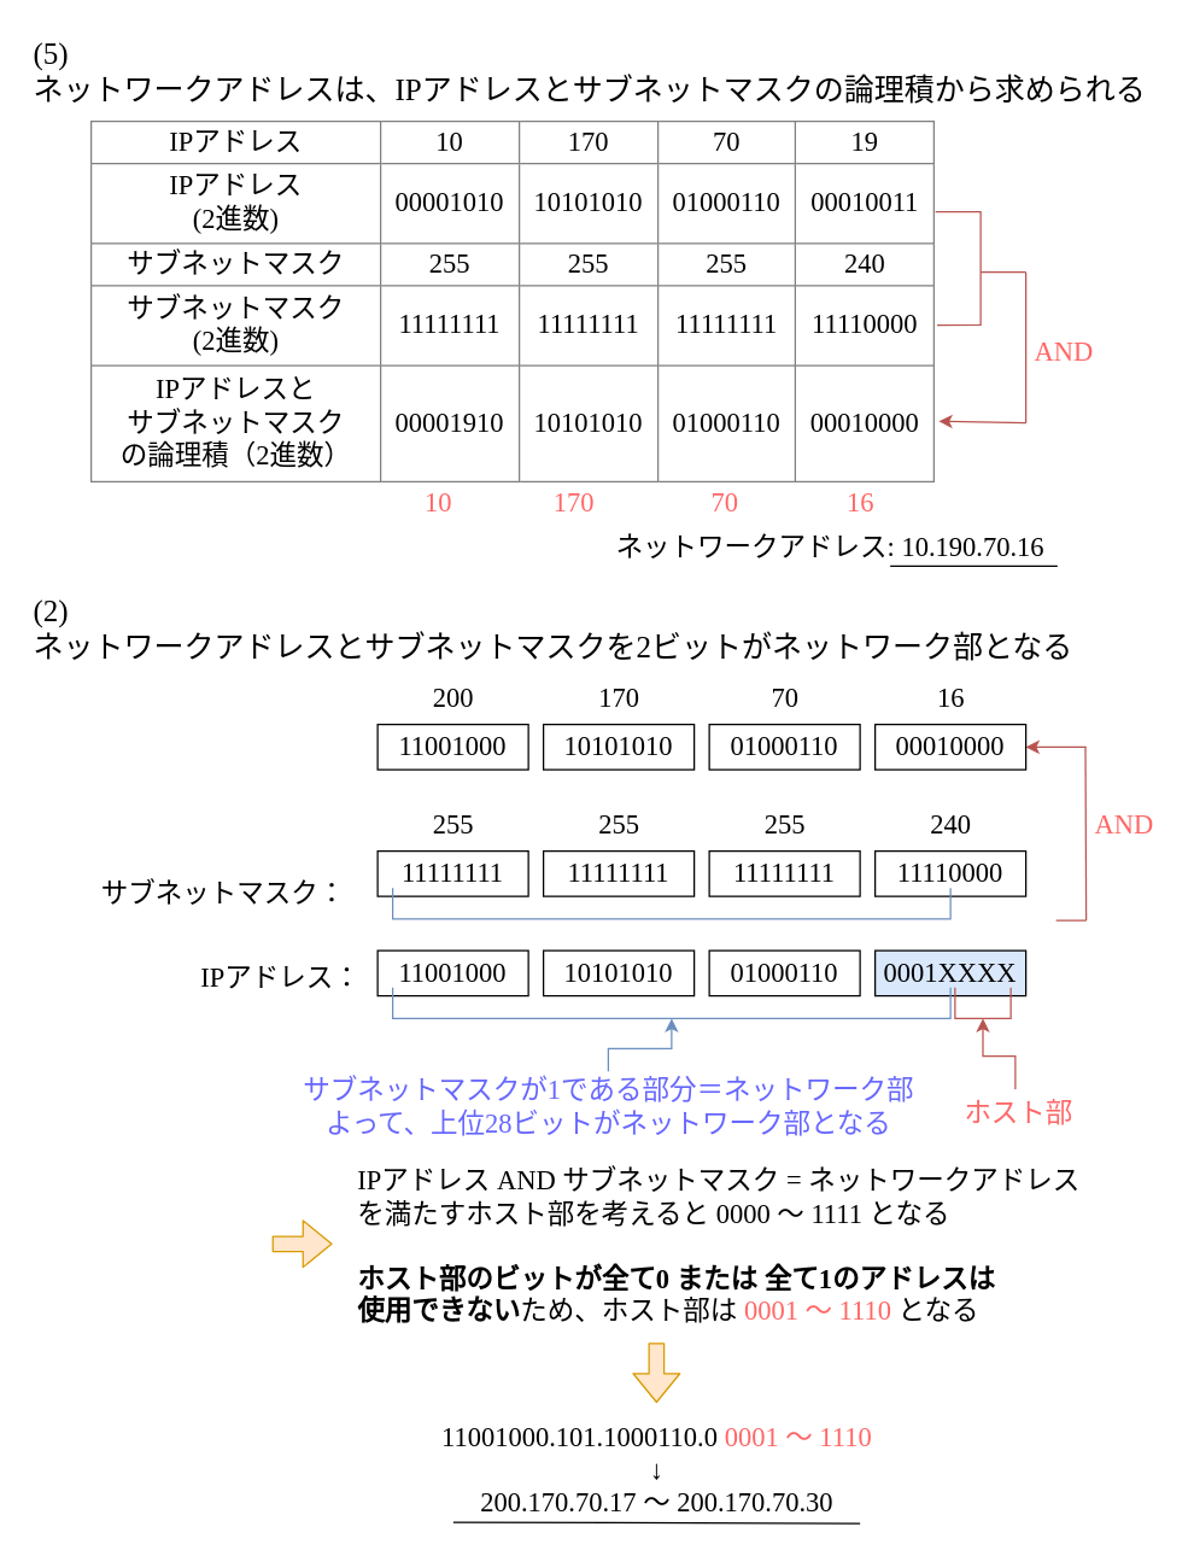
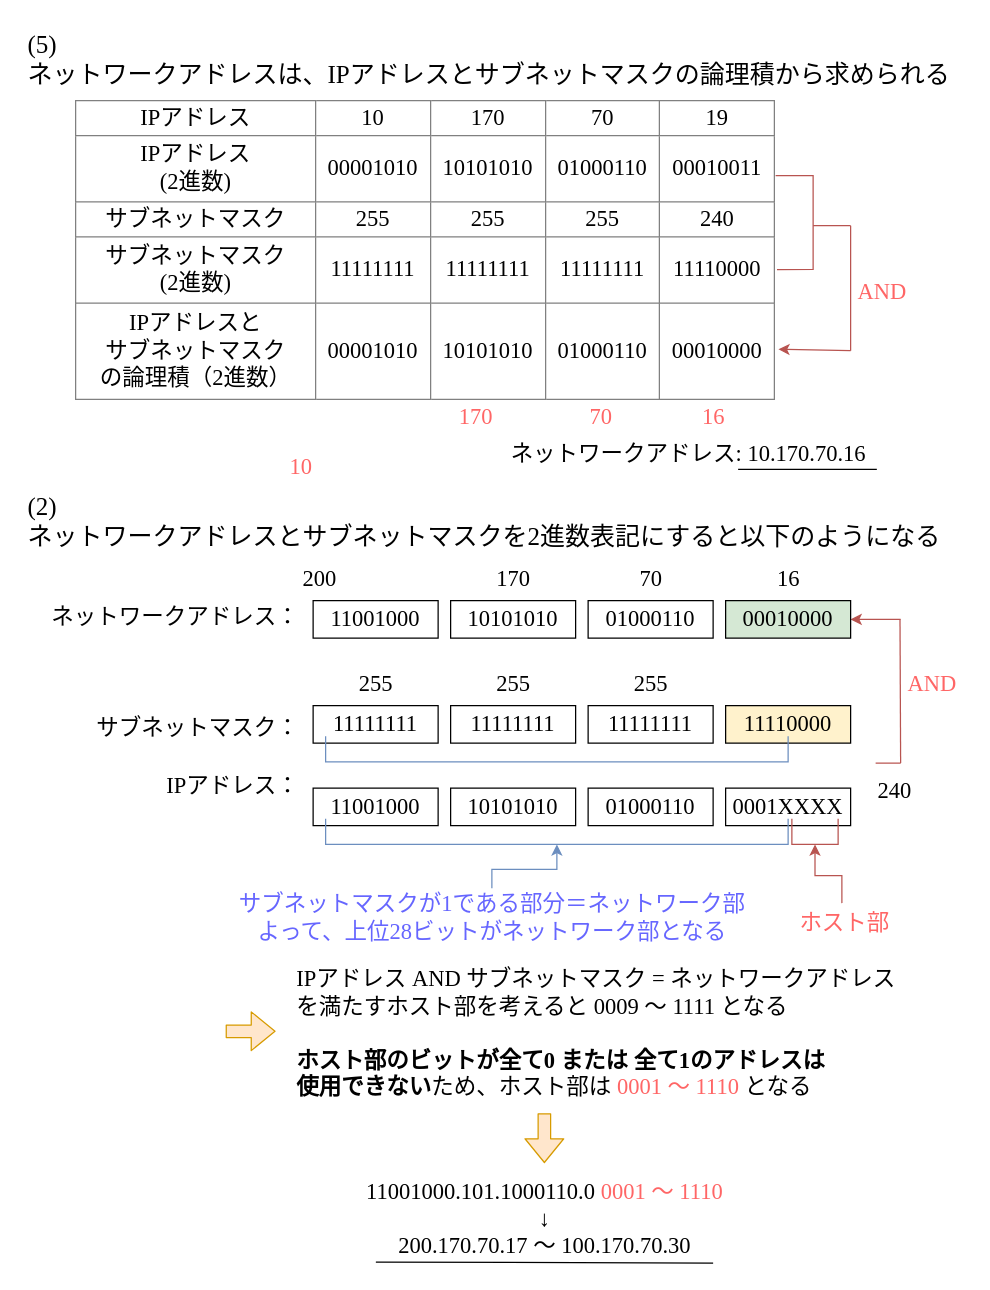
- <mxCell id="3" value="&lt;table border=&quot;1&quot; width=&quot;100%&quot; style=&quot;width: 100% ; height: 100% ; border-collapse: collapse ; font-size: 18px&quot;&gt;&lt;tbody&gt;&lt;tr&gt;&lt;td&gt;&lt;font style=&quot;font-size: 18px&quot; face=&quot;Tahoma&quot;&gt;IPアドレス&lt;/font&gt;&lt;/td&gt;&lt;td&gt;&lt;font style=&quot;font-size: 18px&quot; face=&quot;Tahoma&quot;&gt;10&lt;/font&gt;&lt;/td&gt;&lt;td&gt;&lt;font style=&quot;font-size: 18px&quot; face=&quot;Tahoma&quot;&gt;170&lt;/font&gt;&lt;/td&gt;&lt;td&gt;&lt;font face=&quot;Tahoma&quot;&gt;70&lt;/font&gt;&lt;/td&gt;&lt;td&gt;&lt;font face=&quot;Tahoma&quot;&gt;19&lt;/font&gt;&lt;/td&gt;&lt;/tr&gt;&lt;tr&gt;&lt;td&gt;&lt;font face=&quot;Tahoma&quot;&gt;IPアドレス&lt;br&gt;(2進数)&lt;/font&gt;&lt;/td&gt;&lt;td&gt;&lt;font style=&quot;font-size: 18px&quot; face=&quot;Tahoma&quot;&gt;00001010&lt;/font&gt;&lt;/td&gt;&lt;td&gt;&lt;font style=&quot;font-size: 18px&quot; face=&quot;Tahoma&quot;&gt;10101010&lt;/font&gt;&lt;/td&gt;&lt;td&gt;&lt;font face=&quot;Tahoma&quot;&gt;01000110&lt;/font&gt;&lt;/td&gt;&lt;td&gt;&lt;font face=&quot;Tahoma&quot;&gt;00010011&lt;/font&gt;&lt;/td&gt;&lt;/tr&gt;&lt;tr&gt;&lt;td&gt;&lt;font style=&quot;font-size: 18px&quot; face=&quot;Tahoma&quot;&gt;サブネットマスク&lt;/font&gt;&lt;/td&gt;&lt;td&gt;&lt;font style=&quot;font-size: 18px&quot; face=&quot;Tahoma&quot;&gt;255&lt;/font&gt;&lt;/td&gt;&lt;td&gt;&lt;font style=&quot;font-size: 18px&quot; face=&quot;Tahoma&quot;&gt;255&lt;/font&gt;&lt;/td&gt;&lt;td&gt;&lt;font face=&quot;Tahoma&quot;&gt;255&lt;/font&gt;&lt;/td&gt;&lt;td&gt;&lt;font face=&quot;Tahoma&quot;&gt;240&lt;/font&gt;&lt;/td&gt;&lt;/tr&gt;&lt;tr&gt;&lt;td&gt;&lt;font face=&quot;Tahoma&quot;&gt;サブネットマスク&lt;br&gt;(2進数)&lt;/font&gt;&lt;/td&gt;&lt;td&gt;&lt;font face=&quot;Tahoma&quot;&gt;11111111&lt;/font&gt;&lt;/td&gt;&lt;td&gt;&lt;font face=&quot;Tahoma&quot;&gt;11111111&lt;/font&gt;&lt;/td&gt;&lt;td&gt;&lt;font face=&quot;Tahoma&quot;&gt;11111111&lt;/font&gt;&lt;/td&gt;&lt;td&gt;&lt;font face=&quot;Tahoma&quot;&gt;11110000&lt;/font&gt;&lt;/td&gt;&lt;/tr&gt;&lt;tr&gt;&lt;td&gt;&lt;font face=&quot;Tahoma&quot;&gt;IPアドレスと&lt;br&gt;サブネットマスク&lt;br&gt;の論理積（2進数）&lt;/font&gt;&lt;/td&gt;&lt;td&gt;&lt;font face=&quot;Tahoma&quot;&gt;00001910&lt;/font&gt;&lt;/td&gt;&lt;td&gt;&lt;font face=&quot;Tahoma&quot;&gt;10101010&lt;/font&gt;&lt;/td&gt;&lt;td&gt;&lt;font face=&quot;Tahoma&quot;&gt;01000110&lt;/font&gt;&lt;/td&gt;&lt;td&gt;&lt;font face=&quot;Tahoma&quot;&gt;00010000&lt;/font&gt;&lt;/td&gt;&lt;/tr&gt;&lt;/tbody&gt;&lt;/table&gt;" style="text;html=1;strokeColor=none;fillColor=none;overflow=fill;align=center;" vertex="1" parent="1"><mxGeometry x="60" y="80" width="560" height="240" as="geometry" /></mxCell>
+ <mxCell id="3" value="&lt;table border=&quot;1&quot; width=&quot;100%&quot; style=&quot;width: 100% ; height: 100% ; border-collapse: collapse ; font-size: 18px&quot;&gt;&lt;tbody&gt;&lt;tr&gt;&lt;td&gt;&lt;font style=&quot;font-size: 18px&quot; face=&quot;Tahoma&quot;&gt;IPアドレス&lt;/font&gt;&lt;/td&gt;&lt;td&gt;&lt;font style=&quot;font-size: 18px&quot; face=&quot;Tahoma&quot;&gt;10&lt;/font&gt;&lt;/td&gt;&lt;td&gt;&lt;font style=&quot;font-size: 18px&quot; face=&quot;Tahoma&quot;&gt;170&lt;/font&gt;&lt;/td&gt;&lt;td&gt;&lt;font face=&quot;Tahoma&quot;&gt;70&lt;/font&gt;&lt;/td&gt;&lt;td&gt;&lt;font face=&quot;Tahoma&quot;&gt;19&lt;/font&gt;&lt;/td&gt;&lt;/tr&gt;&lt;tr&gt;&lt;td&gt;&lt;font face=&quot;Tahoma&quot;&gt;IPアドレス&lt;br&gt;(2進数)&lt;/font&gt;&lt;/td&gt;&lt;td&gt;&lt;font style=&quot;font-size: 18px&quot; face=&quot;Tahoma&quot;&gt;00001010&lt;/font&gt;&lt;/td&gt;&lt;td&gt;&lt;font style=&quot;font-size: 18px&quot; face=&quot;Tahoma&quot;&gt;10101010&lt;/font&gt;&lt;/td&gt;&lt;td&gt;&lt;font face=&quot;Tahoma&quot;&gt;01000110&lt;/font&gt;&lt;/td&gt;&lt;td&gt;&lt;font face=&quot;Tahoma&quot;&gt;00010011&lt;/font&gt;&lt;/td&gt;&lt;/tr&gt;&lt;tr&gt;&lt;td&gt;&lt;font style=&quot;font-size: 18px&quot; face=&quot;Tahoma&quot;&gt;サブネットマスク&lt;/font&gt;&lt;/td&gt;&lt;td&gt;&lt;font style=&quot;font-size: 18px&quot; face=&quot;Tahoma&quot;&gt;255&lt;/font&gt;&lt;/td&gt;&lt;td&gt;&lt;font style=&quot;font-size: 18px&quot; face=&quot;Tahoma&quot;&gt;255&lt;/font&gt;&lt;/td&gt;&lt;td&gt;&lt;font face=&quot;Tahoma&quot;&gt;255&lt;/font&gt;&lt;/td&gt;&lt;td&gt;&lt;font face=&quot;Tahoma&quot;&gt;240&lt;/font&gt;&lt;/td&gt;&lt;/tr&gt;&lt;tr&gt;&lt;td&gt;&lt;font face=&quot;Tahoma&quot;&gt;サブネットマスク&lt;br&gt;(2進数)&lt;/font&gt;&lt;/td&gt;&lt;td&gt;&lt;font face=&quot;Tahoma&quot;&gt;11111111&lt;/font&gt;&lt;/td&gt;&lt;td&gt;&lt;font face=&quot;Tahoma&quot;&gt;11111111&lt;/font&gt;&lt;/td&gt;&lt;td&gt;&lt;font face=&quot;Tahoma&quot;&gt;11111111&lt;/font&gt;&lt;/td&gt;&lt;td&gt;&lt;font face=&quot;Tahoma&quot;&gt;11110000&lt;/font&gt;&lt;/td&gt;&lt;/tr&gt;&lt;tr&gt;&lt;td&gt;&lt;font face=&quot;Tahoma&quot;&gt;IPアドレスと&lt;br&gt;サブネットマスク&lt;br&gt;の論理積（2進数）&lt;/font&gt;&lt;/td&gt;&lt;td&gt;&lt;font face=&quot;Tahoma&quot;&gt;00001010&lt;/font&gt;&lt;/td&gt;&lt;td&gt;&lt;font face=&quot;Tahoma&quot;&gt;10101010&lt;/font&gt;&lt;/td&gt;&lt;td&gt;&lt;font face=&quot;Tahoma&quot;&gt;01000110&lt;/font&gt;&lt;/td&gt;&lt;td&gt;&lt;font face=&quot;Tahoma&quot;&gt;00010000&lt;/font&gt;&lt;/td&gt;&lt;/tr&gt;&lt;/tbody&gt;&lt;/table&gt;" style="text;html=1;strokeColor=none;fillColor=none;overflow=fill;align=center;" vertex="1" parent="1"><mxGeometry x="60" y="80" width="560" height="240" as="geometry" /></mxCell>
- <mxCell id="9" value="&lt;font style=&quot;font-size: 18px;&quot;&gt;10&lt;/font&gt;" style="text;html=1;resizable=0;points=[];autosize=1;align=center;verticalAlign=top;spacingTop=-4;fontColor=#FF6666;fontSize=18;fontFamily=Tahoma;" vertex="1" parent="1"><mxGeometry x="270" y="320" width="40" height="20" as="geometry" /></mxCell>
+ <mxCell id="9" value="&lt;font style=&quot;font-size: 18px;&quot;&gt;10&lt;/font&gt;" style="text;html=1;resizable=0;points=[];autosize=1;align=center;verticalAlign=top;spacingTop=-4;fontColor=#FF6666;fontSize=18;fontFamily=Tahoma;" vertex="1" parent="1"><mxGeometry x="220" y="360" width="40" height="20" as="geometry" /></mxCell>
- <mxCell id="13" value="&lt;font color=&quot;#000000&quot;&gt;ネットワークアドレス: 10.190.70.16&lt;/font&gt;" style="text;html=1;resizable=0;points=[];autosize=1;align=center;verticalAlign=top;spacingTop=-4;fontSize=18;fontFamily=Tahoma;fontColor=#FF6666;" vertex="1" parent="1"><mxGeometry x="395" y="350" width="310" height="20" as="geometry" /></mxCell>
+ <mxCell id="13" value="&lt;font color=&quot;#000000&quot;&gt;ネットワークアドレス: 10.170.70.16&lt;/font&gt;" style="text;html=1;resizable=0;points=[];autosize=1;align=center;verticalAlign=top;spacingTop=-4;fontSize=18;fontFamily=Tahoma;fontColor=#FF6666;" vertex="1" parent="1"><mxGeometry x="395" y="350" width="310" height="20" as="geometry" /></mxCell>
- <mxCell id="15" value="&lt;font face=&quot;Tahoma&quot;&gt;&lt;span style=&quot;font-size: 20px&quot;&gt;(2)&lt;br&gt;ネットワークアドレスとサブネットマスクを2ビットがネットワーク部となる&lt;br&gt;&lt;/span&gt;&lt;/font&gt;" style="text;html=1;resizable=0;points=[];autosize=1;align=left;verticalAlign=top;spacingTop=-4;" vertex="1" parent="1"><mxGeometry x="20" y="390" width="750" height="40" as="geometry" /></mxCell>
+ <mxCell id="15" value="&lt;font face=&quot;Tahoma&quot;&gt;&lt;span style=&quot;font-size: 20px&quot;&gt;(2)&lt;br&gt;ネットワークアドレスとサブネットマスクを2進数表記にすると以下のようになる&lt;br&gt;&lt;/span&gt;&lt;/font&gt;" style="text;html=1;resizable=0;points=[];autosize=1;align=left;verticalAlign=top;spacingTop=-4;" vertex="1" parent="1"><mxGeometry x="20" y="390" width="750" height="40" as="geometry" /></mxCell>
- <mxCell id="18" value="200" style="text;html=1;resizable=0;points=[];autosize=1;align=center;verticalAlign=top;spacingTop=-4;fontSize=18;fontFamily=Tahoma;fontColor=#000000;" vertex="1" parent="1"><mxGeometry x="275" y="450" width="50" height="20" as="geometry" /></mxCell>
+ <mxCell id="18" value="200" style="text;html=1;resizable=0;points=[];autosize=1;align=center;verticalAlign=top;spacingTop=-4;fontSize=18;fontFamily=Tahoma;fontColor=#000000;" vertex="1" parent="1"><mxGeometry x="230" y="450" width="50" height="20" as="geometry" /></mxCell>
+ <mxCell id="16" value="&lt;font color=&quot;#000000&quot;&gt;ネットワークアドレス：&lt;/font&gt;" style="text;html=1;resizable=0;points=[];autosize=1;align=right;verticalAlign=top;spacingTop=-4;fontSize=18;fontFamily=Tahoma;fontColor=#FF6666;" vertex="1" parent="1"><mxGeometry x="30" y="480" width="210" height="20" as="geometry" /></mxCell>
- <mxCell id="24" value="&lt;font color=&quot;#000000&quot;&gt;00010000&lt;/font&gt;" style="rounded=0;whiteSpace=wrap;html=1;fontFamily=Tahoma;fontSize=18;fontColor=#FF6666;align=center;" vertex="1" parent="1"><mxGeometry x="580" y="480" width="100" height="30" as="geometry" /></mxCell>
+ <mxCell id="24" value="&lt;font color=&quot;#000000&quot;&gt;00010000&lt;/font&gt;" style="rounded=0;whiteSpace=wrap;html=1;fontFamily=Tahoma;fontSize=18;fontColor=#FF6666;align=center;fillColor=#d5e8d4;" vertex="1" parent="1"><mxGeometry x="580" y="480" width="100" height="30" as="geometry" /></mxCell>
- <mxCell id="34" value="240" style="text;html=1;resizable=0;points=[];autosize=1;align=center;verticalAlign=top;spacingTop=-4;fontSize=18;fontFamily=Tahoma;fontColor=#000000;" vertex="1" parent="1"><mxGeometry x="605" y="534" width="50" height="20" as="geometry" /></mxCell>
+ <mxCell id="34" value="240" style="text;html=1;resizable=0;points=[];autosize=1;align=center;verticalAlign=top;spacingTop=-4;fontSize=18;fontFamily=Tahoma;fontColor=#000000;" vertex="1" parent="1"><mxGeometry x="690" y="619" width="50" height="20" as="geometry" /></mxCell>
- <mxCell id="33" value="&lt;font color=&quot;#000000&quot;&gt;11110000&lt;/font&gt;" style="rounded=0;whiteSpace=wrap;html=1;fontFamily=Tahoma;fontSize=18;fontColor=#FF6666;align=center;" vertex="1" parent="1"><mxGeometry x="580" y="564" width="100" height="30" as="geometry" /></mxCell>
+ <mxCell id="33" value="&lt;font color=&quot;#000000&quot;&gt;11110000&lt;/font&gt;" style="rounded=0;whiteSpace=wrap;html=1;fontFamily=Tahoma;fontSize=18;fontColor=#FF6666;align=center;fillColor=#fff2cc;" vertex="1" parent="1"><mxGeometry x="580" y="564" width="100" height="30" as="geometry" /></mxCell>
- <mxCell id="26" value="&lt;font color=&quot;#000000&quot;&gt;サブネットマスク：&lt;/font&gt;" style="text;html=1;resizable=0;points=[];autosize=1;align=right;verticalAlign=top;spacingTop=-4;fontSize=18;fontFamily=Tahoma;fontColor=#FF6666;" vertex="1" parent="1"><mxGeometry x="50" y="579" width="180" height="20" as="geometry" /></mxCell>
+ <mxCell id="26" value="&lt;font color=&quot;#000000&quot;&gt;サブネットマスク：&lt;/font&gt;" style="text;html=1;resizable=0;points=[];autosize=1;align=right;verticalAlign=top;spacingTop=-4;fontSize=18;fontFamily=Tahoma;fontColor=#FF6666;" vertex="1" parent="1"><mxGeometry x="60" y="569" width="180" height="20" as="geometry" /></mxCell>
- <mxCell id="35" value="&lt;font color=&quot;#000000&quot;&gt;IPアドレス：&lt;/font&gt;" style="text;html=1;resizable=0;points=[];autosize=1;align=right;verticalAlign=top;spacingTop=-4;fontSize=18;fontFamily=Tahoma;fontColor=#FF6666;" vertex="1" parent="1"><mxGeometry x="120" y="635" width="120" height="20" as="geometry" /></mxCell>
+ <mxCell id="35" value="&lt;font color=&quot;#000000&quot;&gt;IPアドレス：&lt;/font&gt;" style="text;html=1;resizable=0;points=[];autosize=1;align=right;verticalAlign=top;spacingTop=-4;fontSize=18;fontFamily=Tahoma;fontColor=#FF6666;" vertex="1" parent="1"><mxGeometry x="120" y="615" width="120" height="20" as="geometry" /></mxCell>
- <mxCell id="39" value="&lt;font color=&quot;#000000&quot;&gt;0001XXXX&lt;/font&gt;" style="rounded=0;whiteSpace=wrap;html=1;fontFamily=Tahoma;fontSize=18;fontColor=#FF6666;align=center;fillColor=#dae8fc;" vertex="1" parent="1"><mxGeometry x="580" y="630" width="100" height="30" as="geometry" /></mxCell>
+ <mxCell id="39" value="&lt;font color=&quot;#000000&quot;&gt;0001XXXX&lt;/font&gt;" style="rounded=0;whiteSpace=wrap;html=1;fontFamily=Tahoma;fontSize=18;fontColor=#FF6666;align=center;" vertex="1" parent="1"><mxGeometry x="580" y="630" width="100" height="30" as="geometry" /></mxCell>
- <mxCell id="42" value="サブネットマスクが1である部分＝ネットワーク部&lt;br&gt;よって、上位28ビットがネットワーク部となる" style="text;html=1;resizable=0;points=[];autosize=1;align=center;verticalAlign=top;spacingTop=-4;fontSize=18;fontFamily=Tahoma;fontColor=#6666FF;" vertex="1" parent="1"><mxGeometry x="193" y="710" width="420" height="50" as="geometry" /></mxCell>
+ <mxCell id="42" value="サブネットマスクが1である部分＝ネットワーク部&lt;br&gt;よって、上位28ビットがネットワーク部となる" style="text;html=1;resizable=0;points=[];autosize=1;align=center;verticalAlign=top;spacingTop=-4;fontSize=18;fontFamily=Tahoma;fontColor=#6666FF;" vertex="1" parent="1"><mxGeometry x="183" y="710" width="420" height="50" as="geometry" /></mxCell>
- <mxCell id="51" value="&lt;font color=&quot;#000000&quot;&gt;IPアドレス AND サブネットマスク = ネットワークアドレス&lt;br&gt;を満たすホスト部を考えると 0000 〜 1111 となる&lt;br&gt;&lt;br&gt;&lt;b&gt;ホスト部のビットが全て0 または 全て1のアドレスは&lt;br&gt;使用できない&lt;/b&gt;ため、ホスト部は &lt;/font&gt;0001 〜 1110&lt;font color=&quot;#000000&quot;&gt; となる&lt;br&gt;&lt;/font&gt;" style="text;html=1;resizable=0;points=[];autosize=1;align=left;verticalAlign=top;spacingTop=-4;fontSize=18;fontFamily=Tahoma;fontColor=#FF6666;" vertex="1" parent="1"><mxGeometry x="235" y="770" width="490" height="110" as="geometry" /></mxCell>
+ <mxCell id="51" value="&lt;font color=&quot;#000000&quot;&gt;IPアドレス AND サブネットマスク = ネットワークアドレス&lt;br&gt;を満たすホスト部を考えると 0009 〜 1111 となる&lt;br&gt;&lt;br&gt;&lt;b&gt;ホスト部のビットが全て0 または 全て1のアドレスは&lt;br&gt;使用できない&lt;/b&gt;ため、ホスト部は &lt;/font&gt;0001 〜 1110&lt;font color=&quot;#000000&quot;&gt; となる&lt;br&gt;&lt;/font&gt;" style="text;html=1;resizable=0;points=[];autosize=1;align=left;verticalAlign=top;spacingTop=-4;fontSize=18;fontFamily=Tahoma;fontColor=#FF6666;" vertex="1" parent="1"><mxGeometry x="235" y="770" width="490" height="110" as="geometry" /></mxCell>
- <mxCell id="53" value="&lt;font color=&quot;#000000&quot;&gt;11001000.101.1000110.0 &lt;/font&gt;0001 〜 1110&lt;br&gt;&lt;font color=&quot;#000000&quot;&gt;↓&lt;br&gt;200.170.70.17 〜 200.170.70.30&lt;/font&gt;" style="text;html=1;resizable=0;points=[];autosize=1;align=center;verticalAlign=top;spacingTop=-4;fontSize=18;fontFamily=Tahoma;fontColor=#FF6666;" vertex="1" parent="1"><mxGeometry x="225" y="940" width="420" height="70" as="geometry" /></mxCell>
+ <mxCell id="53" value="&lt;font color=&quot;#000000&quot;&gt;11001000.101.1000110.0 &lt;/font&gt;0001 〜 1110&lt;br&gt;&lt;font color=&quot;#000000&quot;&gt;↓&lt;br&gt;200.170.70.17 〜 100.170.70.30&lt;/font&gt;" style="text;html=1;resizable=0;points=[];autosize=1;align=center;verticalAlign=top;spacingTop=-4;fontSize=18;fontFamily=Tahoma;fontColor=#FF6666;" vertex="1" parent="1"><mxGeometry x="225" y="940" width="420" height="70" as="geometry" /></mxCell>
